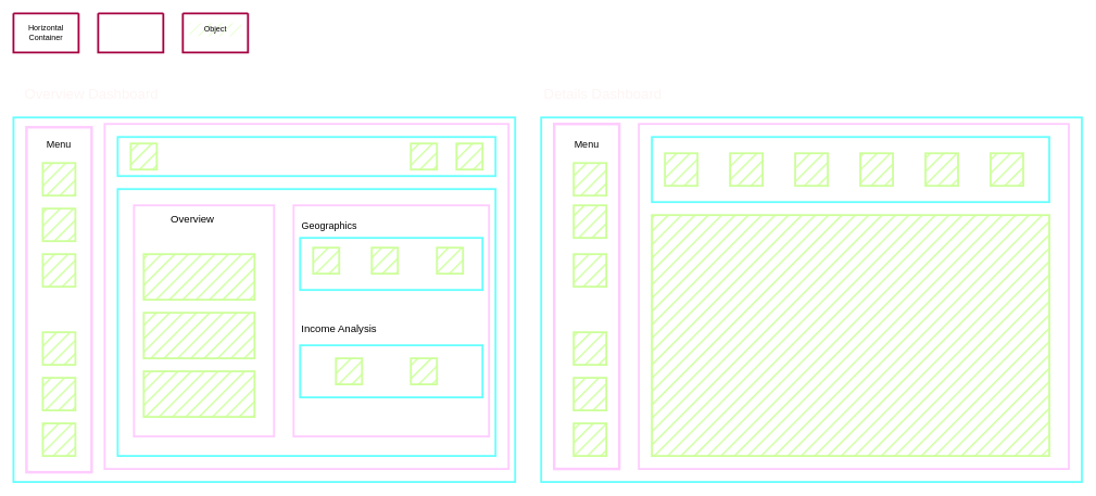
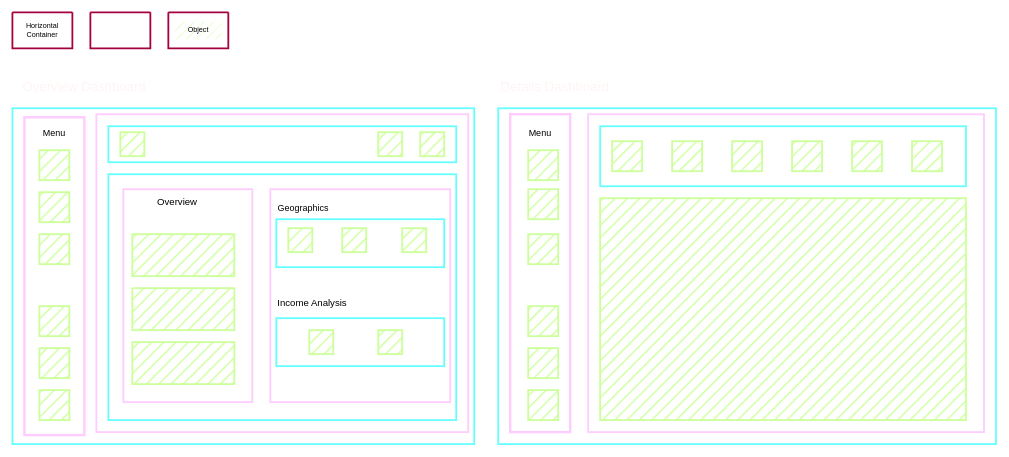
- <mxCell id="6" value="Object" style="text;html=1;align=center;verticalAlign=middle;whiteSpace=wrap;rounded=0;fillColor=#CCFF99;fillStyle=hatch;" vertex="1" parent="5"><mxGeometry x="10" y="15" width="80" height="20" as="geometry" /></mxCell>
+ <mxCell id="6" value="Object" style="text;html=1;align=center;verticalAlign=middle;whiteSpace=wrap;rounded=0;fillColor=#CCFF99;fillStyle=hatch;" vertex="1" parent="5"><mxGeometry x="10" y="15" width="80" height="30" as="geometry" /></mxCell>
